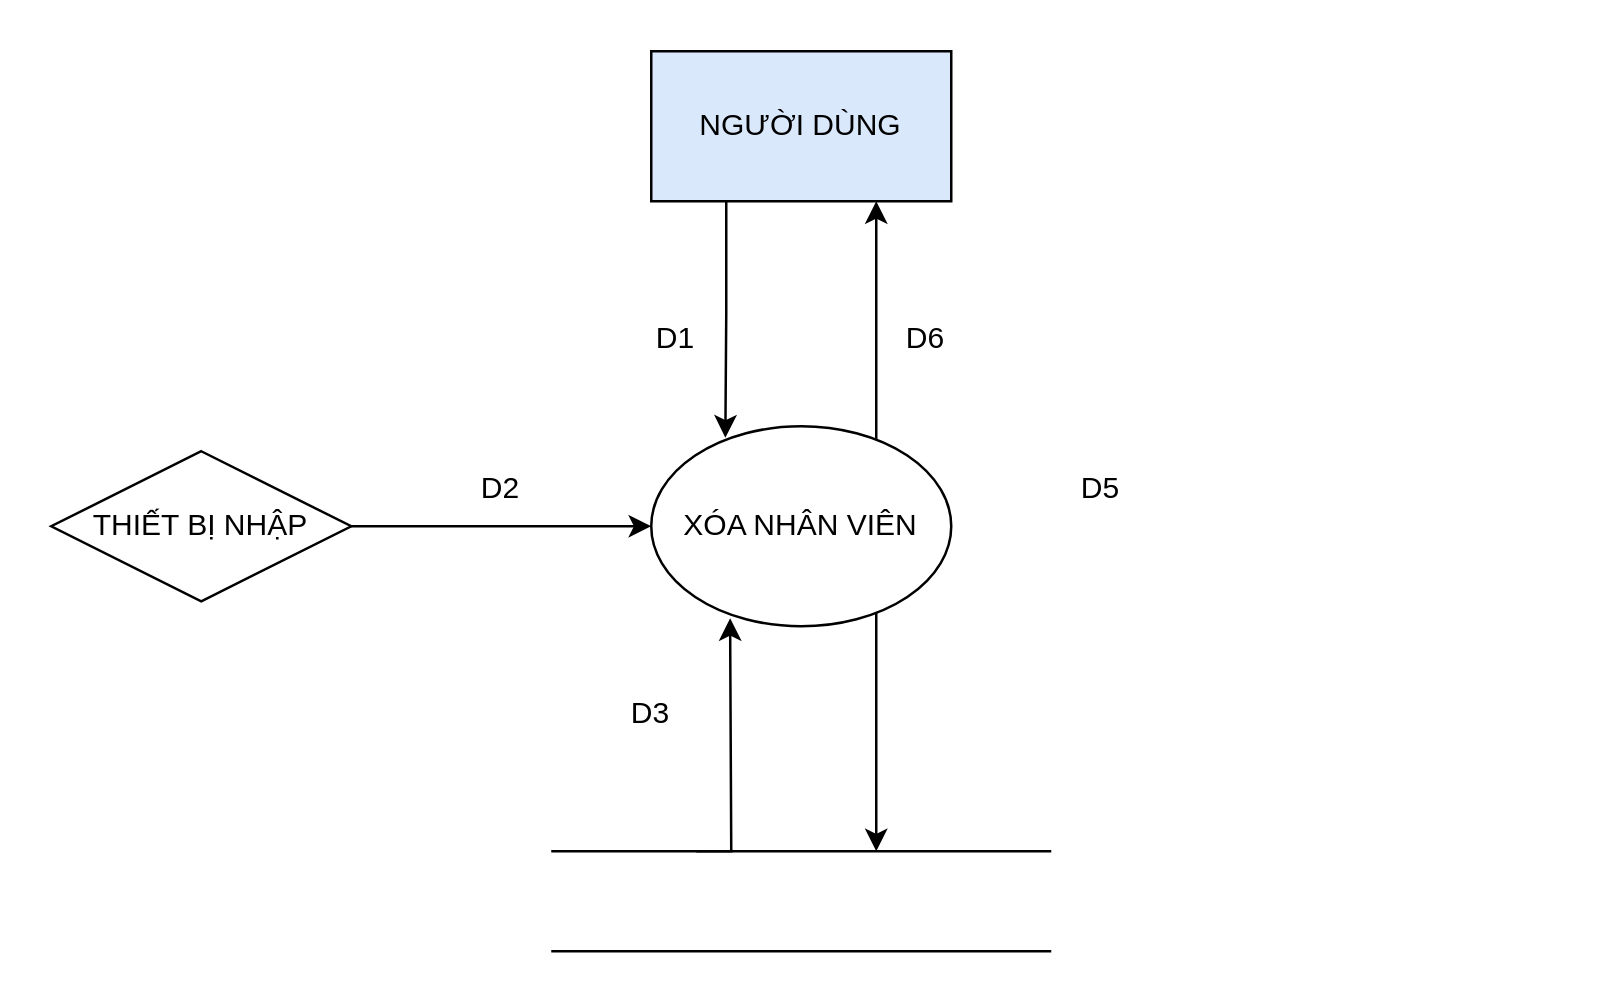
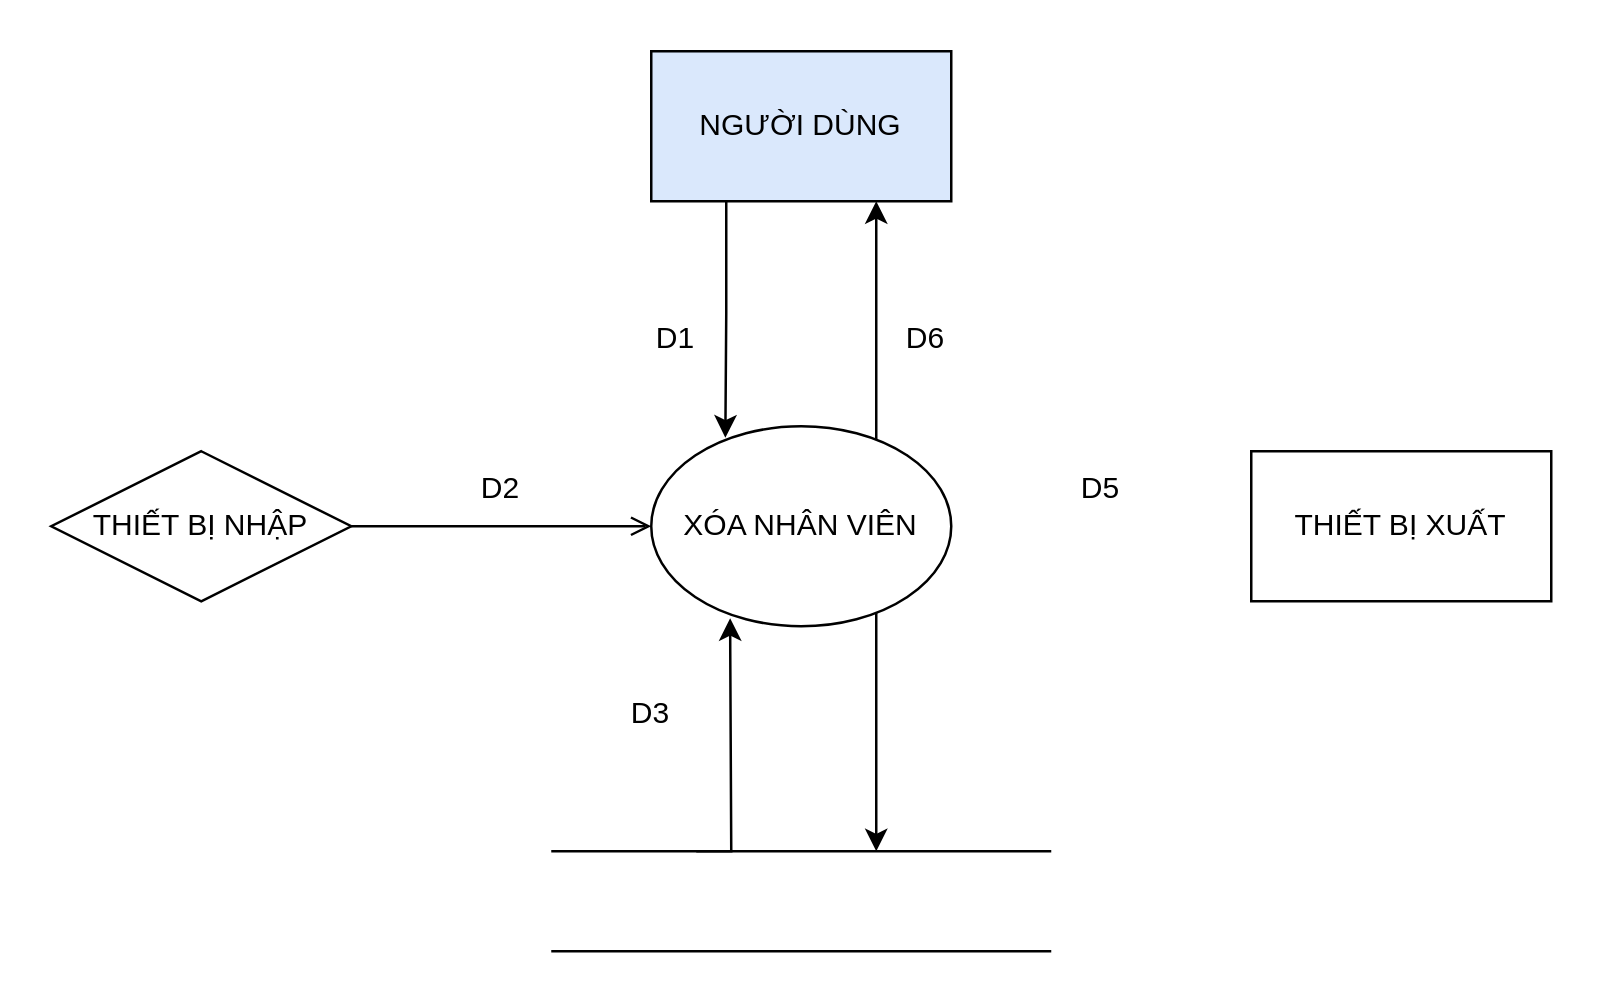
- <mxCell id="4" style="edgeStyle=orthogonalEdgeStyle;rounded=0;orthogonalLoop=1;jettySize=auto;html=1;" edge="1" parent="1" source="5" target="10"><mxGeometry relative="1" as="geometry" /></mxCell>
+ <mxCell id="4" style="edgeStyle=orthogonalEdgeStyle;rounded=0;orthogonalLoop=1;jettySize=auto;html=1;endArrow=open;" edge="1" parent="1" source="5" target="10"><mxGeometry relative="1" as="geometry" /></mxCell>
+ <mxCell id="6" value="THIẾT BỊ XUẤT" style="rounded=0;whiteSpace=wrap;html=1;" vertex="1" parent="1"><mxGeometry x="500" y="180" width="120" height="60" as="geometry" /></mxCell>
